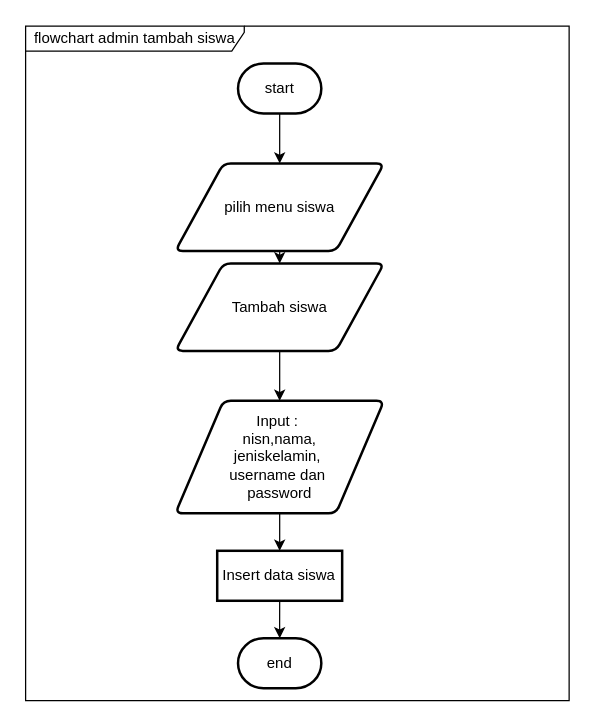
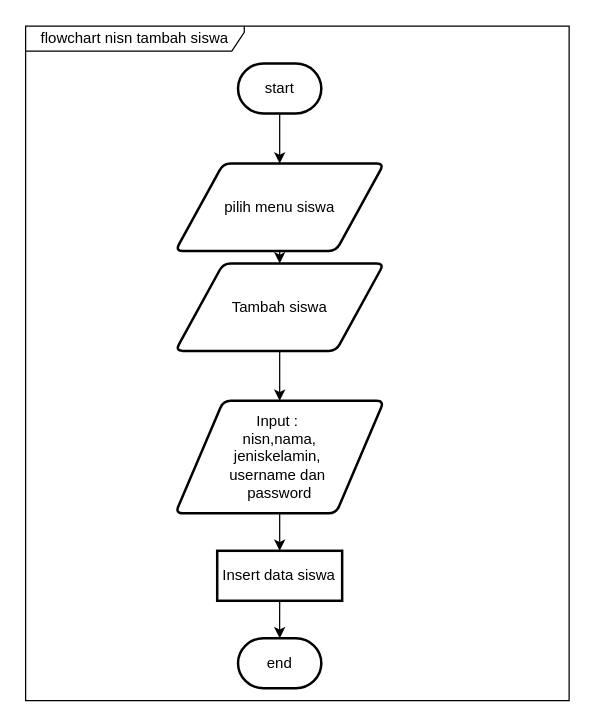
- <mxCell id="7" value="flowchart admin tambah siswa" style="shape=umlFrame;whiteSpace=wrap;html=1;fillColor=#FFFFFF;width=175;height=20;" parent="1" vertex="1"><mxGeometry x="20" y="20" width="435" height="540" as="geometry" /></mxCell>
+ <mxCell id="7" value="flowchart nisn tambah siswa" style="shape=umlFrame;whiteSpace=wrap;html=1;fillColor=#FFFFFF;width=175;height=20;" parent="1" vertex="1"><mxGeometry x="20" y="20" width="435" height="540" as="geometry" /></mxCell>
